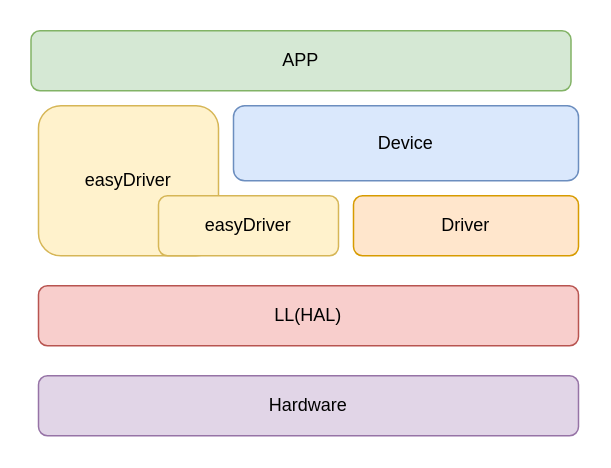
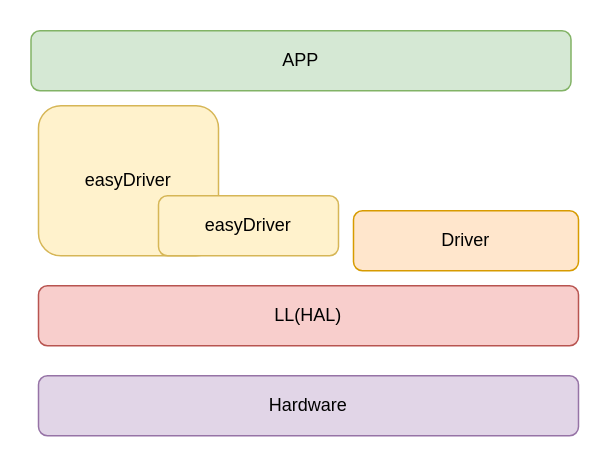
- <mxCell id="6" value="Device" style="rounded=1;whiteSpace=wrap;html=1;fillColor=#dae8fc;strokeColor=#6c8ebf;" vertex="1" parent="1"><mxGeometry x="155" y="70" width="230" height="50" as="geometry" /></mxCell>
- <mxCell id="5" value="Driver" style="rounded=1;whiteSpace=wrap;html=1;fillColor=#ffe6cc;strokeColor=#d79b00;" vertex="1" parent="1"><mxGeometry x="235" y="130" width="150" height="40" as="geometry" /></mxCell>
+ <mxCell id="5" value="Driver" style="rounded=1;whiteSpace=wrap;html=1;fillColor=#ffe6cc;strokeColor=#d79b00;" vertex="1" parent="1"><mxGeometry x="235" y="140" width="150" height="40" as="geometry" /></mxCell>
